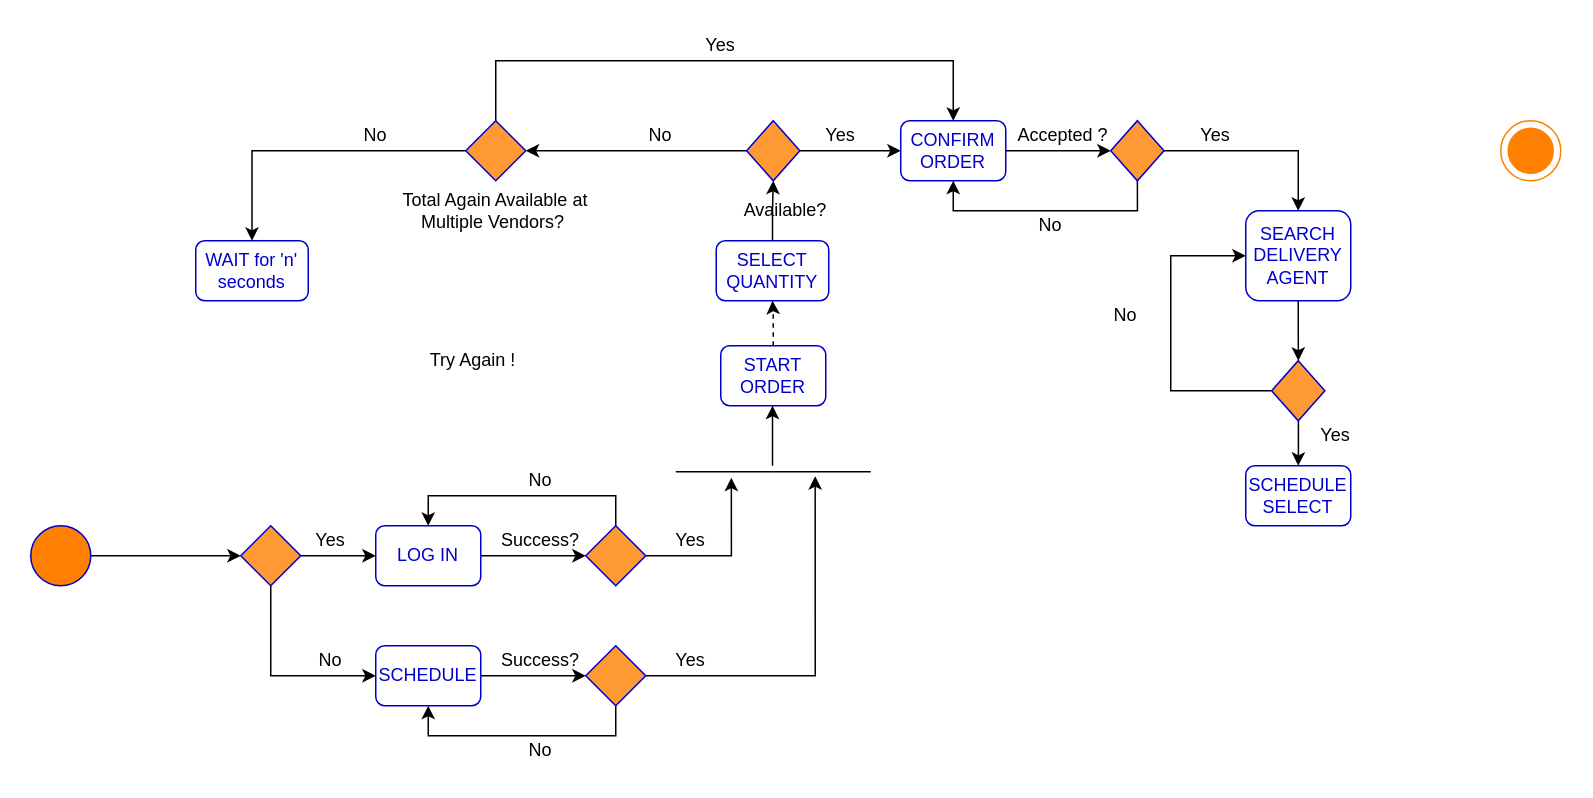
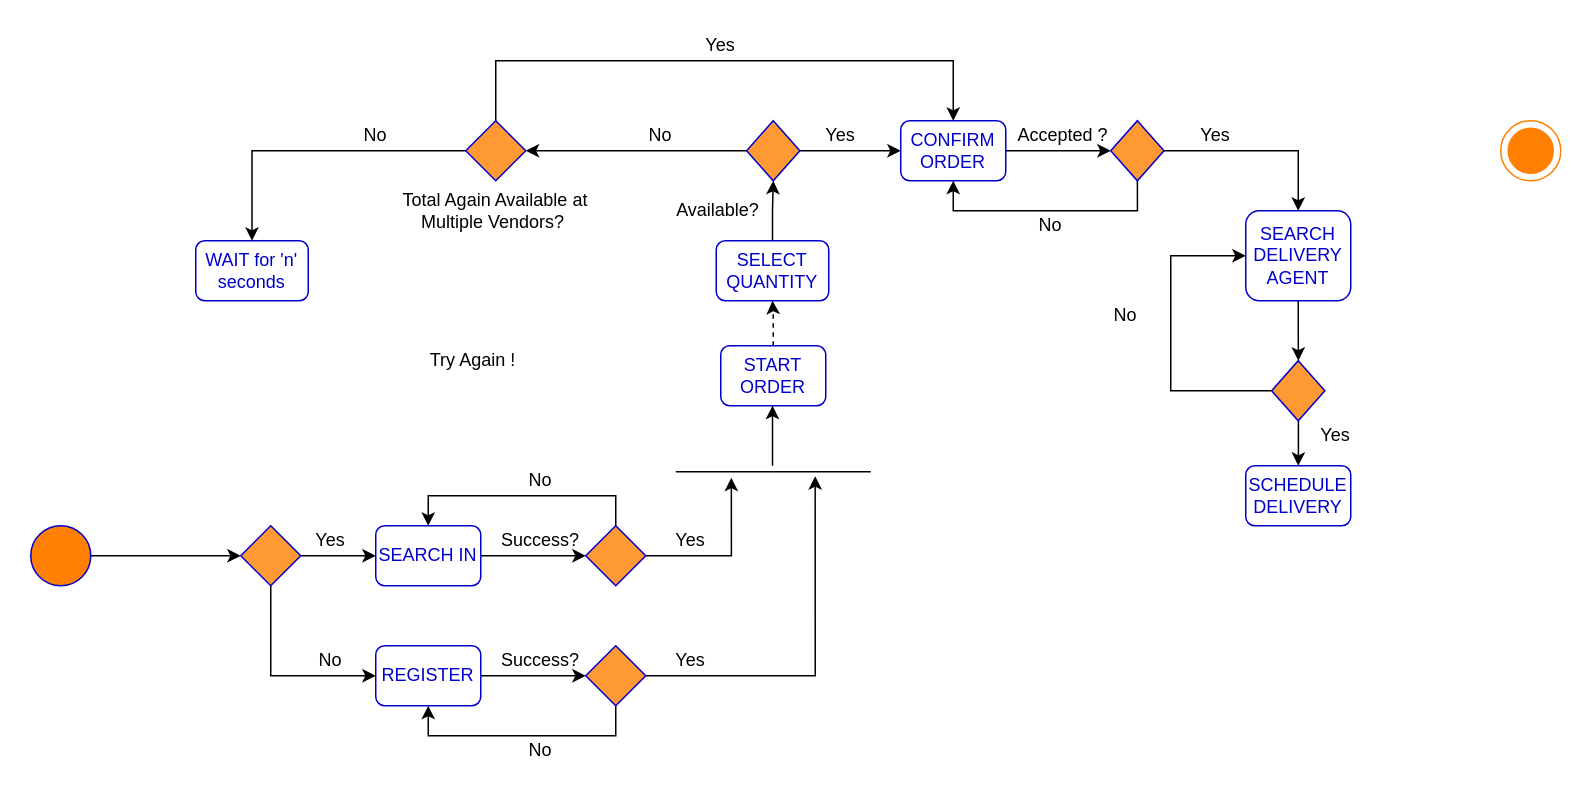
- <mxCell id="35" value="Available?&amp;nbsp;" style="text;html=1;strokeColor=none;fillColor=none;align=center;verticalAlign=middle;whiteSpace=wrap;rounded=0;" vertex="1" parent="1"><mxGeometry x="475" y="130" width="100" height="20" as="geometry" /></mxCell>
+ <mxCell id="35" value="Available?&amp;nbsp;" style="text;html=1;strokeColor=none;fillColor=none;align=center;verticalAlign=middle;whiteSpace=wrap;rounded=0;" vertex="1" parent="1"><mxGeometry x="430" y="130" width="100" height="20" as="geometry" /></mxCell>
- <mxCell id="46" value="SCHEDULE SELECT" style="strokeColor=#0000CC;fillColor=inherit;gradientColor=inherit;shape=rect;html=1;rounded=1;whiteSpace=wrap;align=center;fontColor=#0000CC;" vertex="1" parent="1"><mxGeometry x="830" y="310" width="70" height="40" as="geometry" /></mxCell>
+ <mxCell id="46" value="SCHEDULE DELIVERY" style="strokeColor=#0000CC;fillColor=inherit;gradientColor=inherit;shape=rect;html=1;rounded=1;whiteSpace=wrap;align=center;fontColor=#0000CC;" vertex="1" parent="1"><mxGeometry x="830" y="310" width="70" height="40" as="geometry" /></mxCell>
- <mxCell id="9" value="LOG IN" style="strokeColor=#0000CC;fillColor=inherit;gradientColor=inherit;shape=rect;html=1;rounded=1;whiteSpace=wrap;align=center;fontColor=#0000CC;" vertex="1" parent="1"><mxGeometry x="250" y="350" width="70" height="40" as="geometry" /></mxCell>
+ <mxCell id="9" value="SEARCH IN" style="strokeColor=#0000CC;fillColor=inherit;gradientColor=inherit;shape=rect;html=1;rounded=1;whiteSpace=wrap;align=center;fontColor=#0000CC;" vertex="1" parent="1"><mxGeometry x="250" y="350" width="70" height="40" as="geometry" /></mxCell>
- <mxCell id="11" value="SCHEDULE" style="strokeColor=#0000CC;fillColor=inherit;gradientColor=inherit;shape=rect;html=1;rounded=1;whiteSpace=wrap;align=center;fontColor=#0000CC;" vertex="1" parent="1"><mxGeometry x="250" y="430" width="70" height="40" as="geometry" /></mxCell>
+ <mxCell id="11" value="REGISTER" style="strokeColor=#0000CC;fillColor=inherit;gradientColor=inherit;shape=rect;html=1;rounded=1;whiteSpace=wrap;align=center;fontColor=#0000CC;" vertex="1" parent="1"><mxGeometry x="250" y="430" width="70" height="40" as="geometry" /></mxCell>
